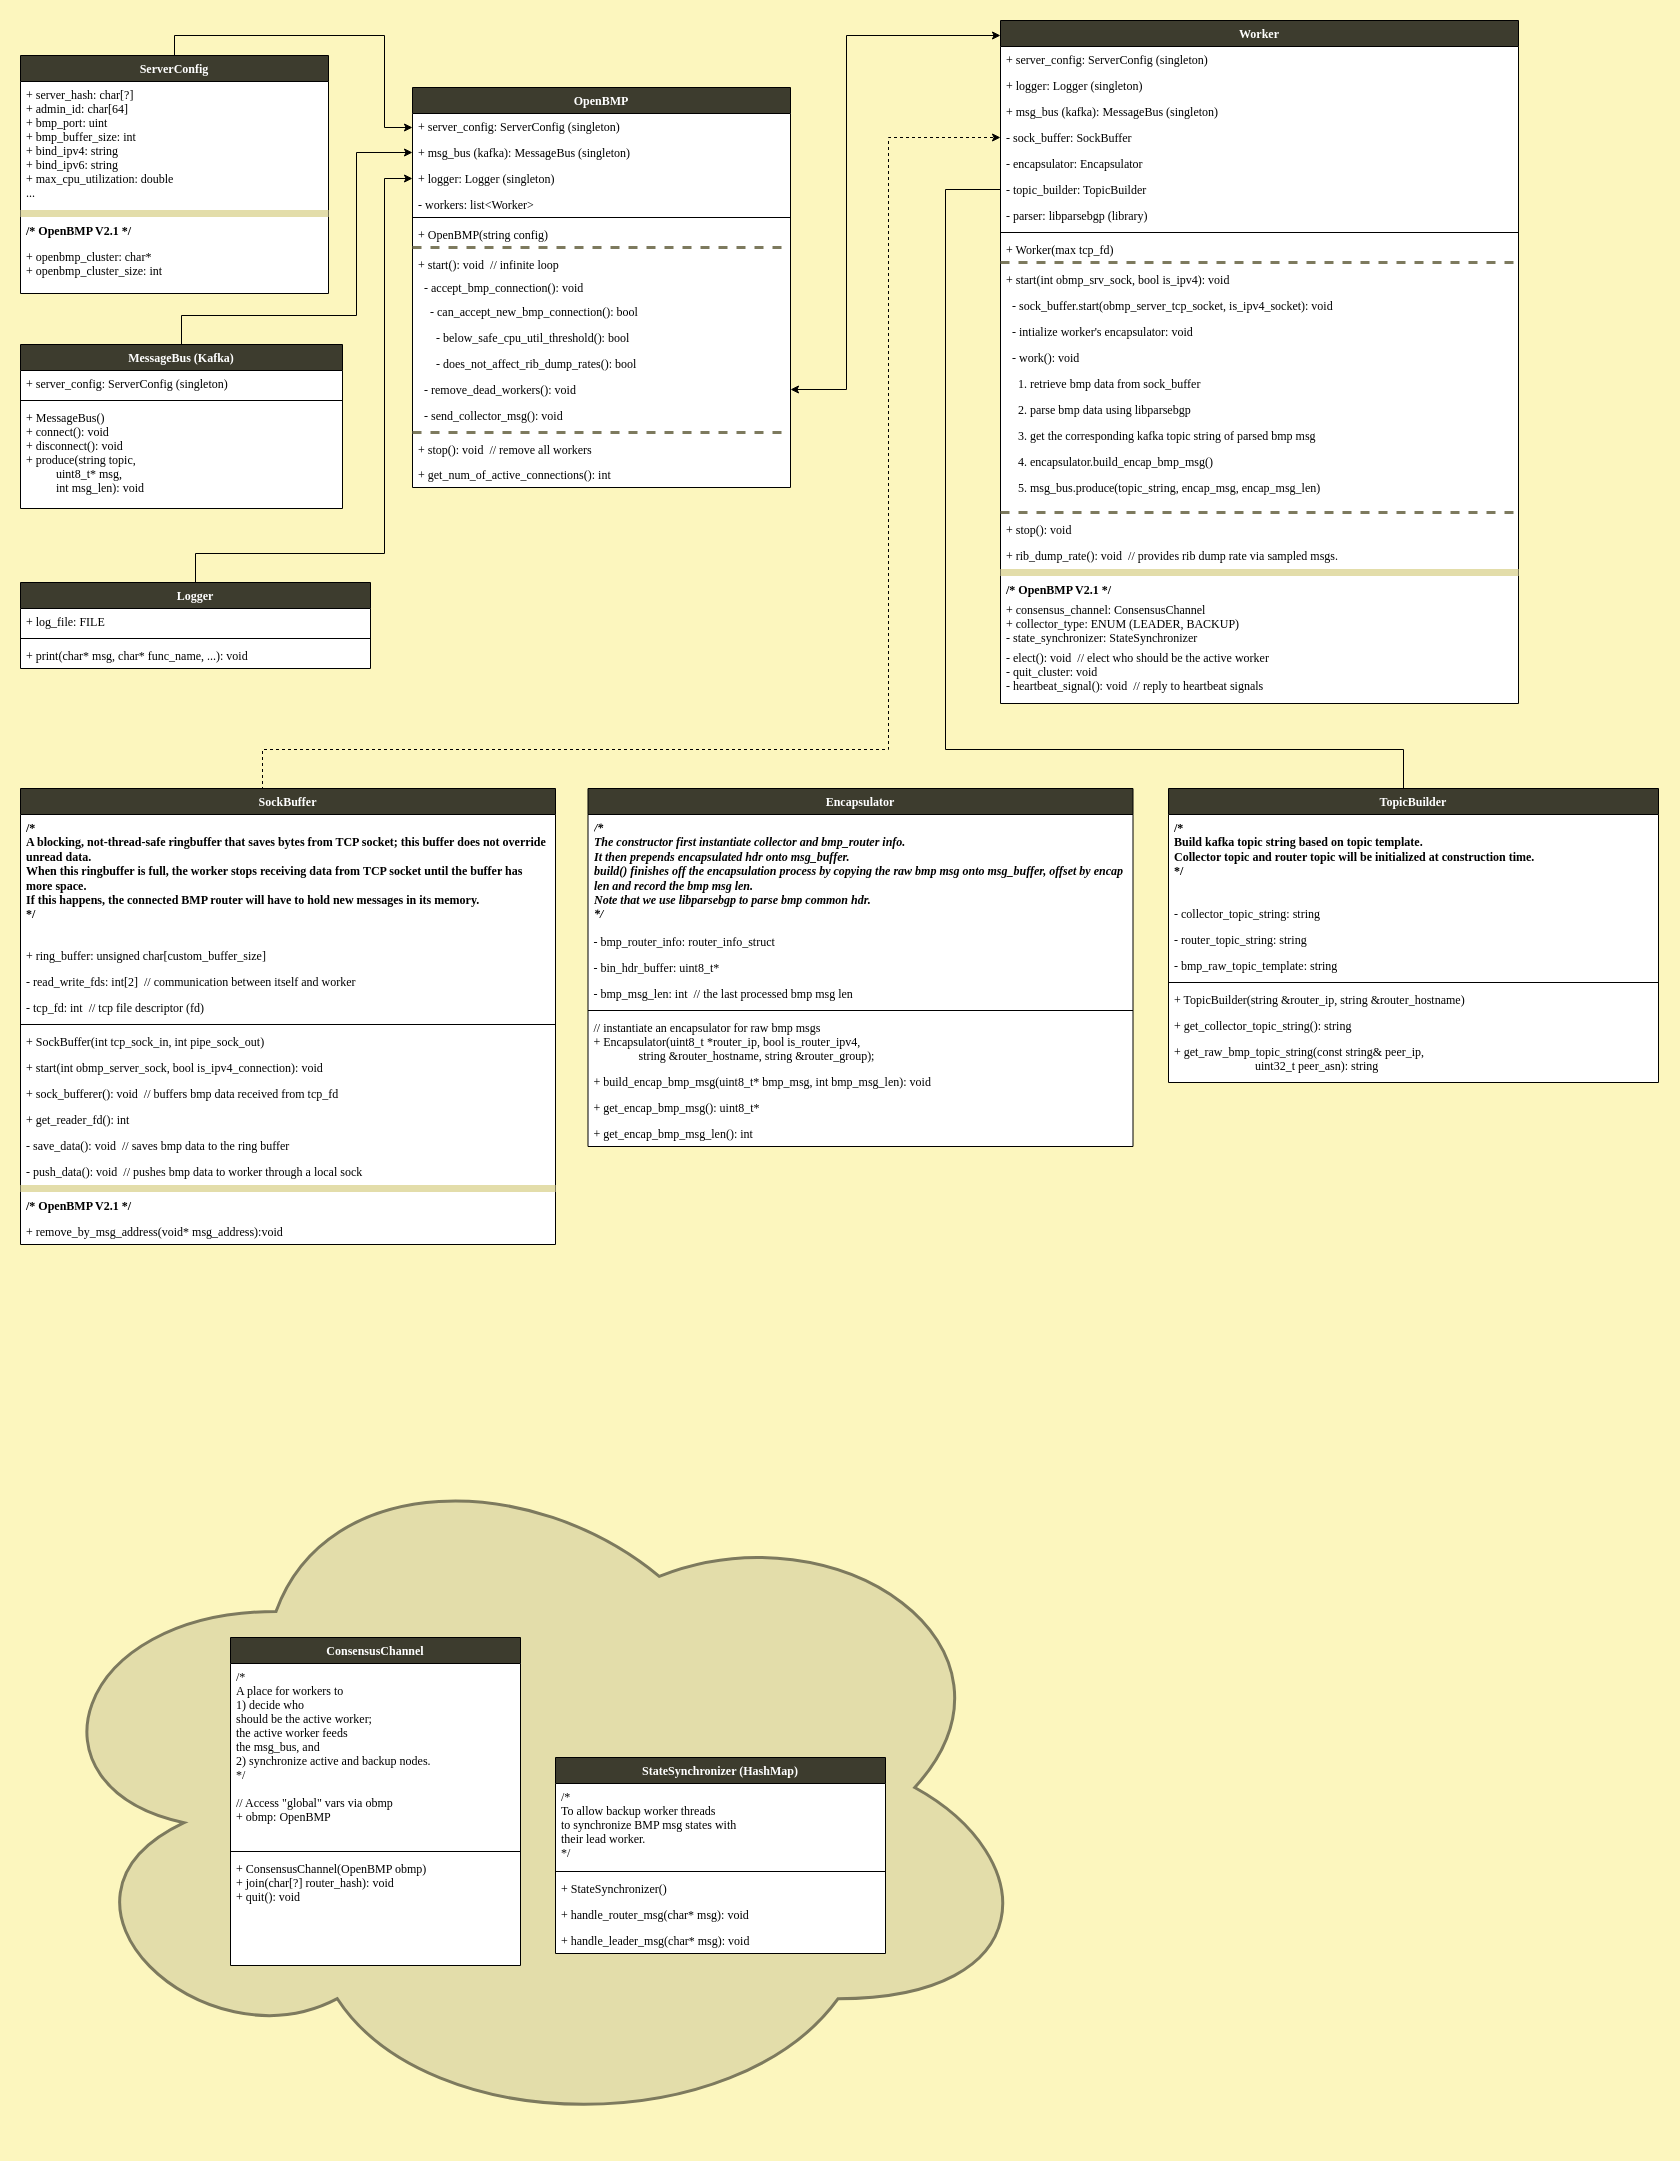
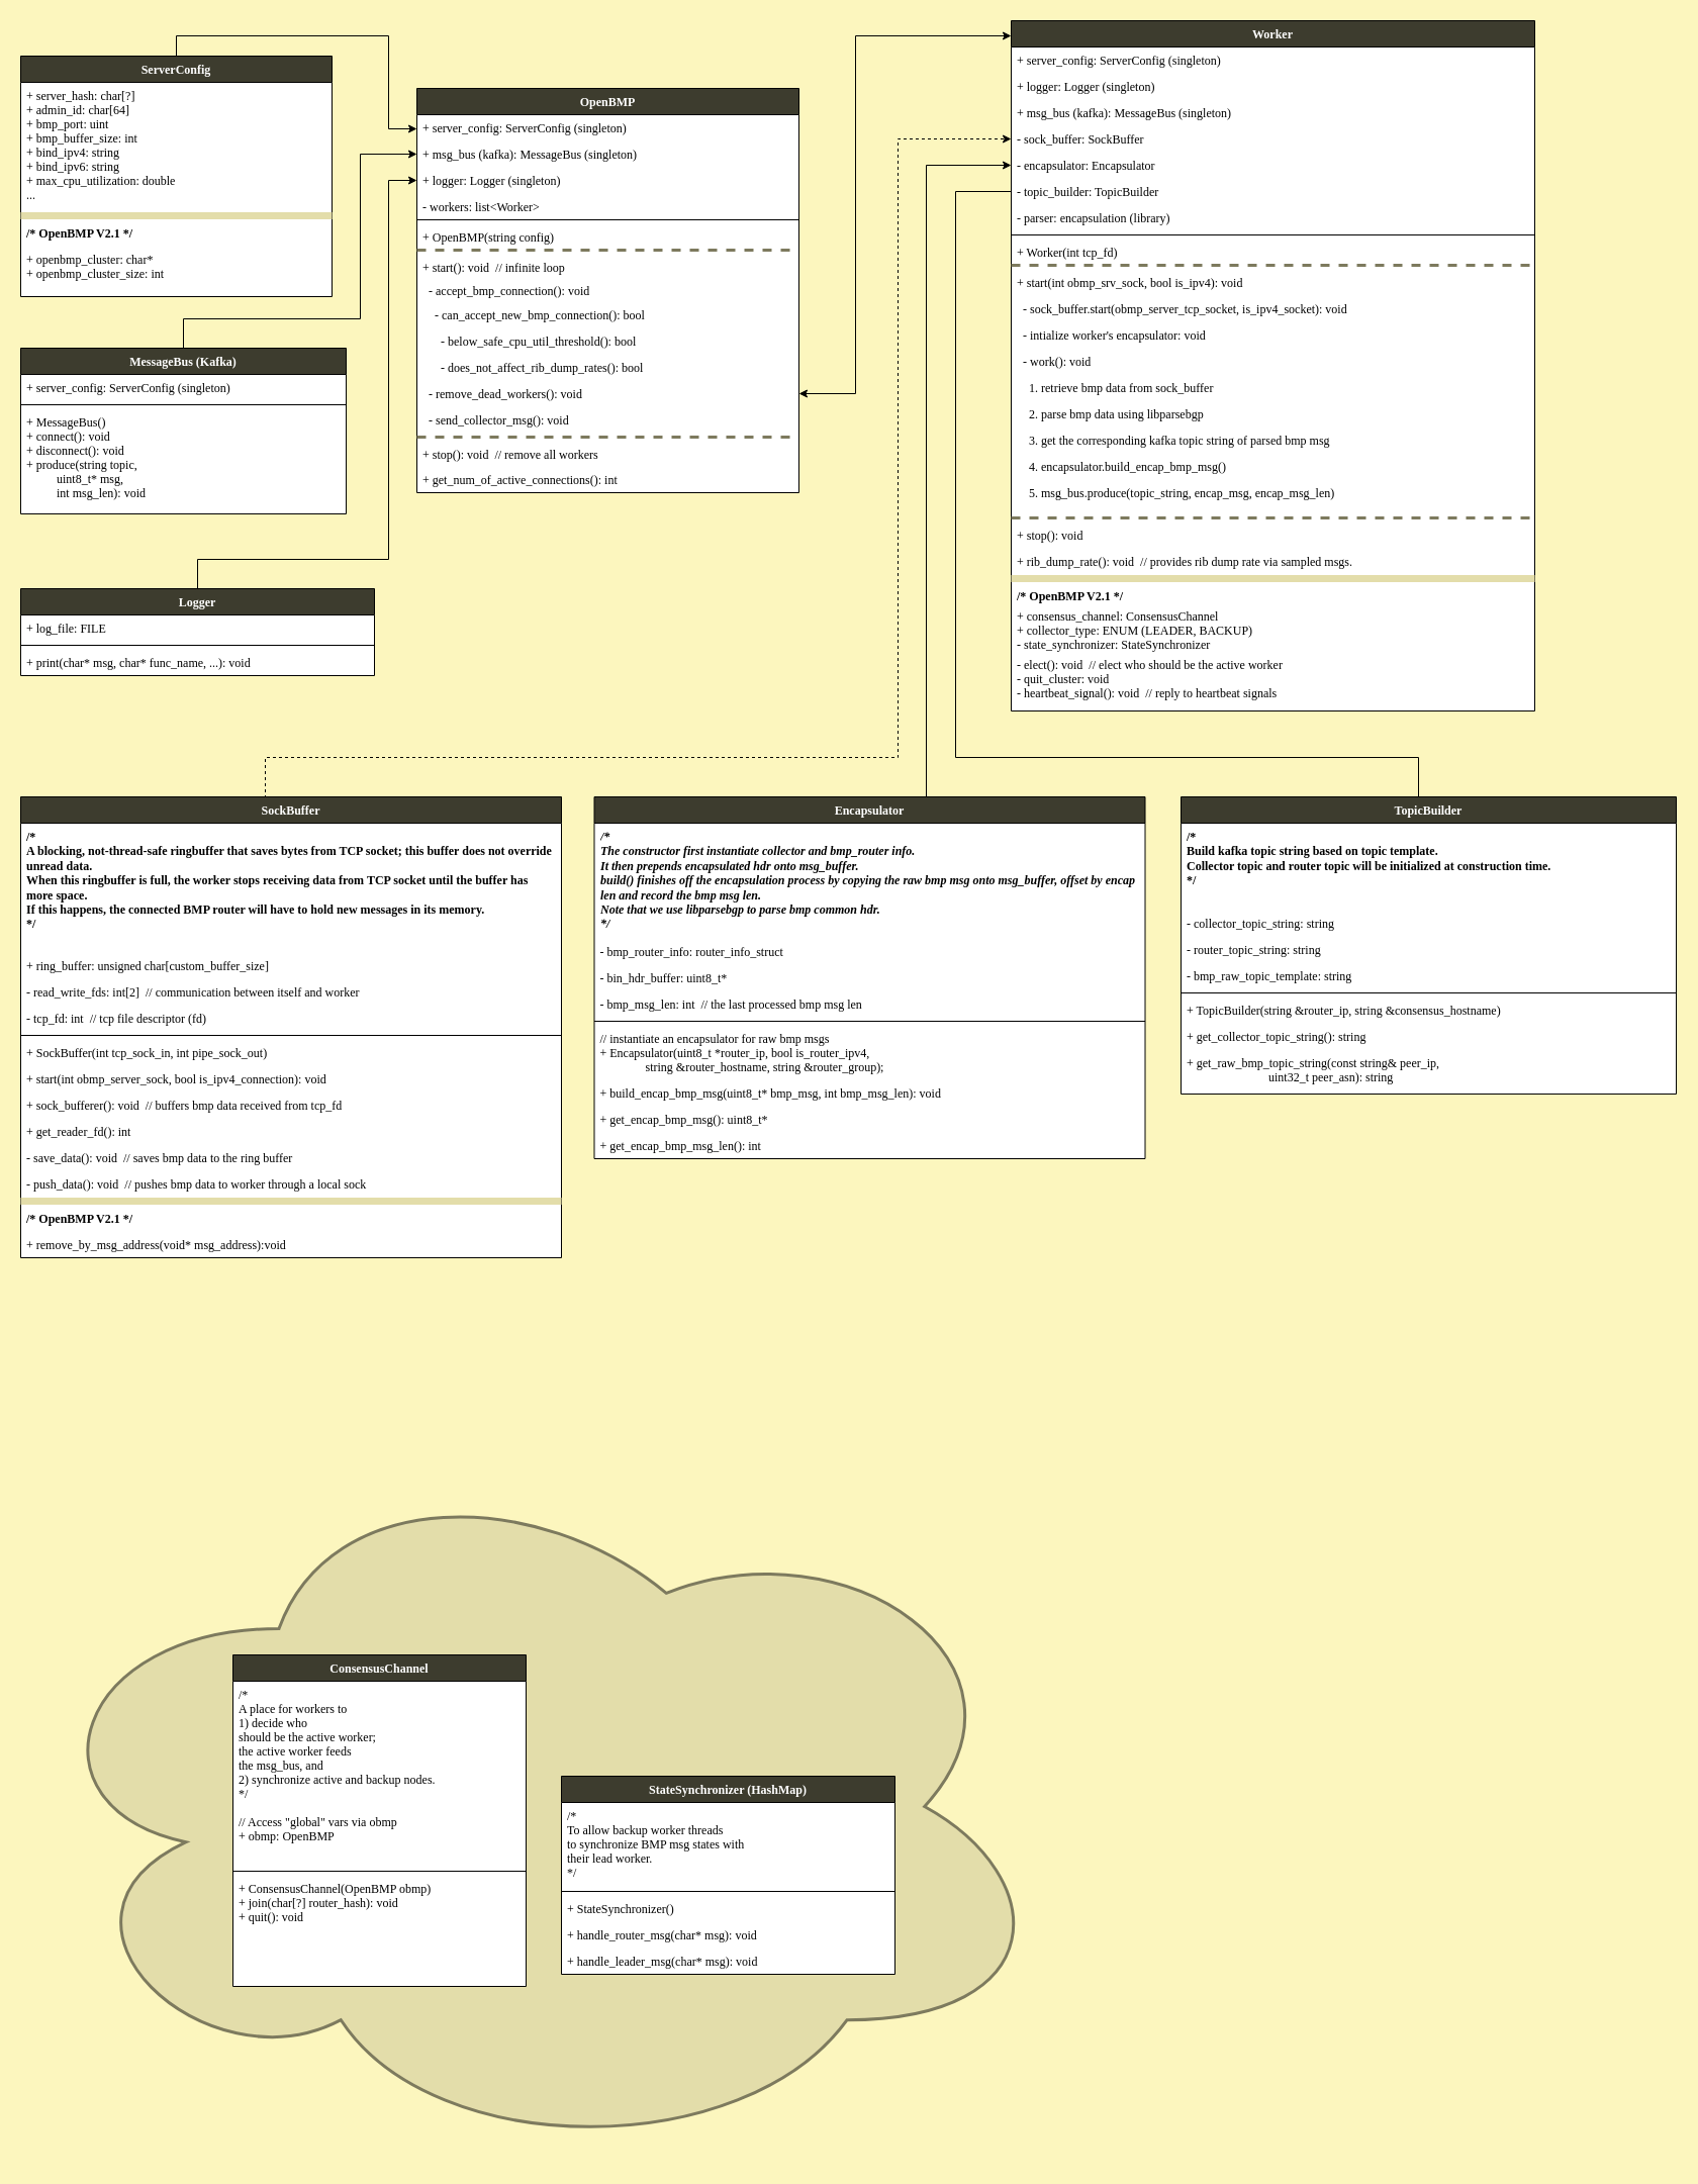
- <mxCell id="34" value="- parser: libparsebgp (library)" style="text;strokeColor=none;fillColor=none;align=left;verticalAlign=top;spacingLeft=4;spacingRight=4;overflow=hidden;rotatable=0;points=[[0,0.5],[1,0.5]];portConstraint=eastwest;glass=0;dashed=1;fontFamily=Menlo;" parent="27" vertex="1"><mxGeometry y="182" width="518" height="26" as="geometry" /></mxCell>
+ <mxCell id="34" value="- parser: encapsulation (library)" style="text;strokeColor=none;fillColor=none;align=left;verticalAlign=top;spacingLeft=4;spacingRight=4;overflow=hidden;rotatable=0;points=[[0,0.5],[1,0.5]];portConstraint=eastwest;glass=0;dashed=1;fontFamily=Menlo;" parent="27" vertex="1"><mxGeometry y="182" width="518" height="26" as="geometry" /></mxCell>
- <mxCell id="36" value="+ Worker(max tcp_fd)&#10;" style="text;strokeColor=none;fillColor=none;align=left;verticalAlign=top;spacingLeft=4;spacingRight=4;overflow=hidden;rotatable=0;points=[[0,0.5],[1,0.5]];portConstraint=eastwest;fontFamily=Menlo;" parent="27" vertex="1"><mxGeometry y="216" width="518" height="22" as="geometry" /></mxCell>
+ <mxCell id="36" value="+ Worker(int tcp_fd)&#10;" style="text;strokeColor=none;fillColor=none;align=left;verticalAlign=top;spacingLeft=4;spacingRight=4;overflow=hidden;rotatable=0;points=[[0,0.5],[1,0.5]];portConstraint=eastwest;fontFamily=Menlo;" parent="27" vertex="1"><mxGeometry y="216" width="518" height="22" as="geometry" /></mxCell>
+ <mxCell id="64" style="edgeStyle=orthogonalEdgeStyle;rounded=0;orthogonalLoop=1;jettySize=auto;html=1;entryX=0;entryY=0.5;entryDx=0;entryDy=0;fontFamily=Menlo;fontSize=12;fontColor=#000000;exitX=0.5;exitY=0;exitDx=0;exitDy=0;" parent="1" source="65" target="32" edge="1"><mxGeometry relative="1" as="geometry"><Array as="points"><mxPoint x="916" y="788" /><mxPoint x="916" y="163" /></Array><mxPoint x="1042" y="665" as="sourcePoint" /></mxGeometry></mxCell>
- <mxCell id="110" value="+ TopicBuilder(string &amp;router_ip, string &amp;router_hostname)" style="text;strokeColor=none;fillColor=none;align=left;verticalAlign=top;spacingLeft=4;spacingRight=4;overflow=hidden;rotatable=0;points=[[0,0.5],[1,0.5]];portConstraint=eastwest;fontFamily=Menlo;" parent="104" vertex="1"><mxGeometry y="198" width="490" height="26" as="geometry" /></mxCell>
+ <mxCell id="110" value="+ TopicBuilder(string &amp;router_ip, string &amp;consensus_hostname)" style="text;strokeColor=none;fillColor=none;align=left;verticalAlign=top;spacingLeft=4;spacingRight=4;overflow=hidden;rotatable=0;points=[[0,0.5],[1,0.5]];portConstraint=eastwest;fontFamily=Menlo;" parent="104" vertex="1"><mxGeometry y="198" width="490" height="26" as="geometry" /></mxCell>
